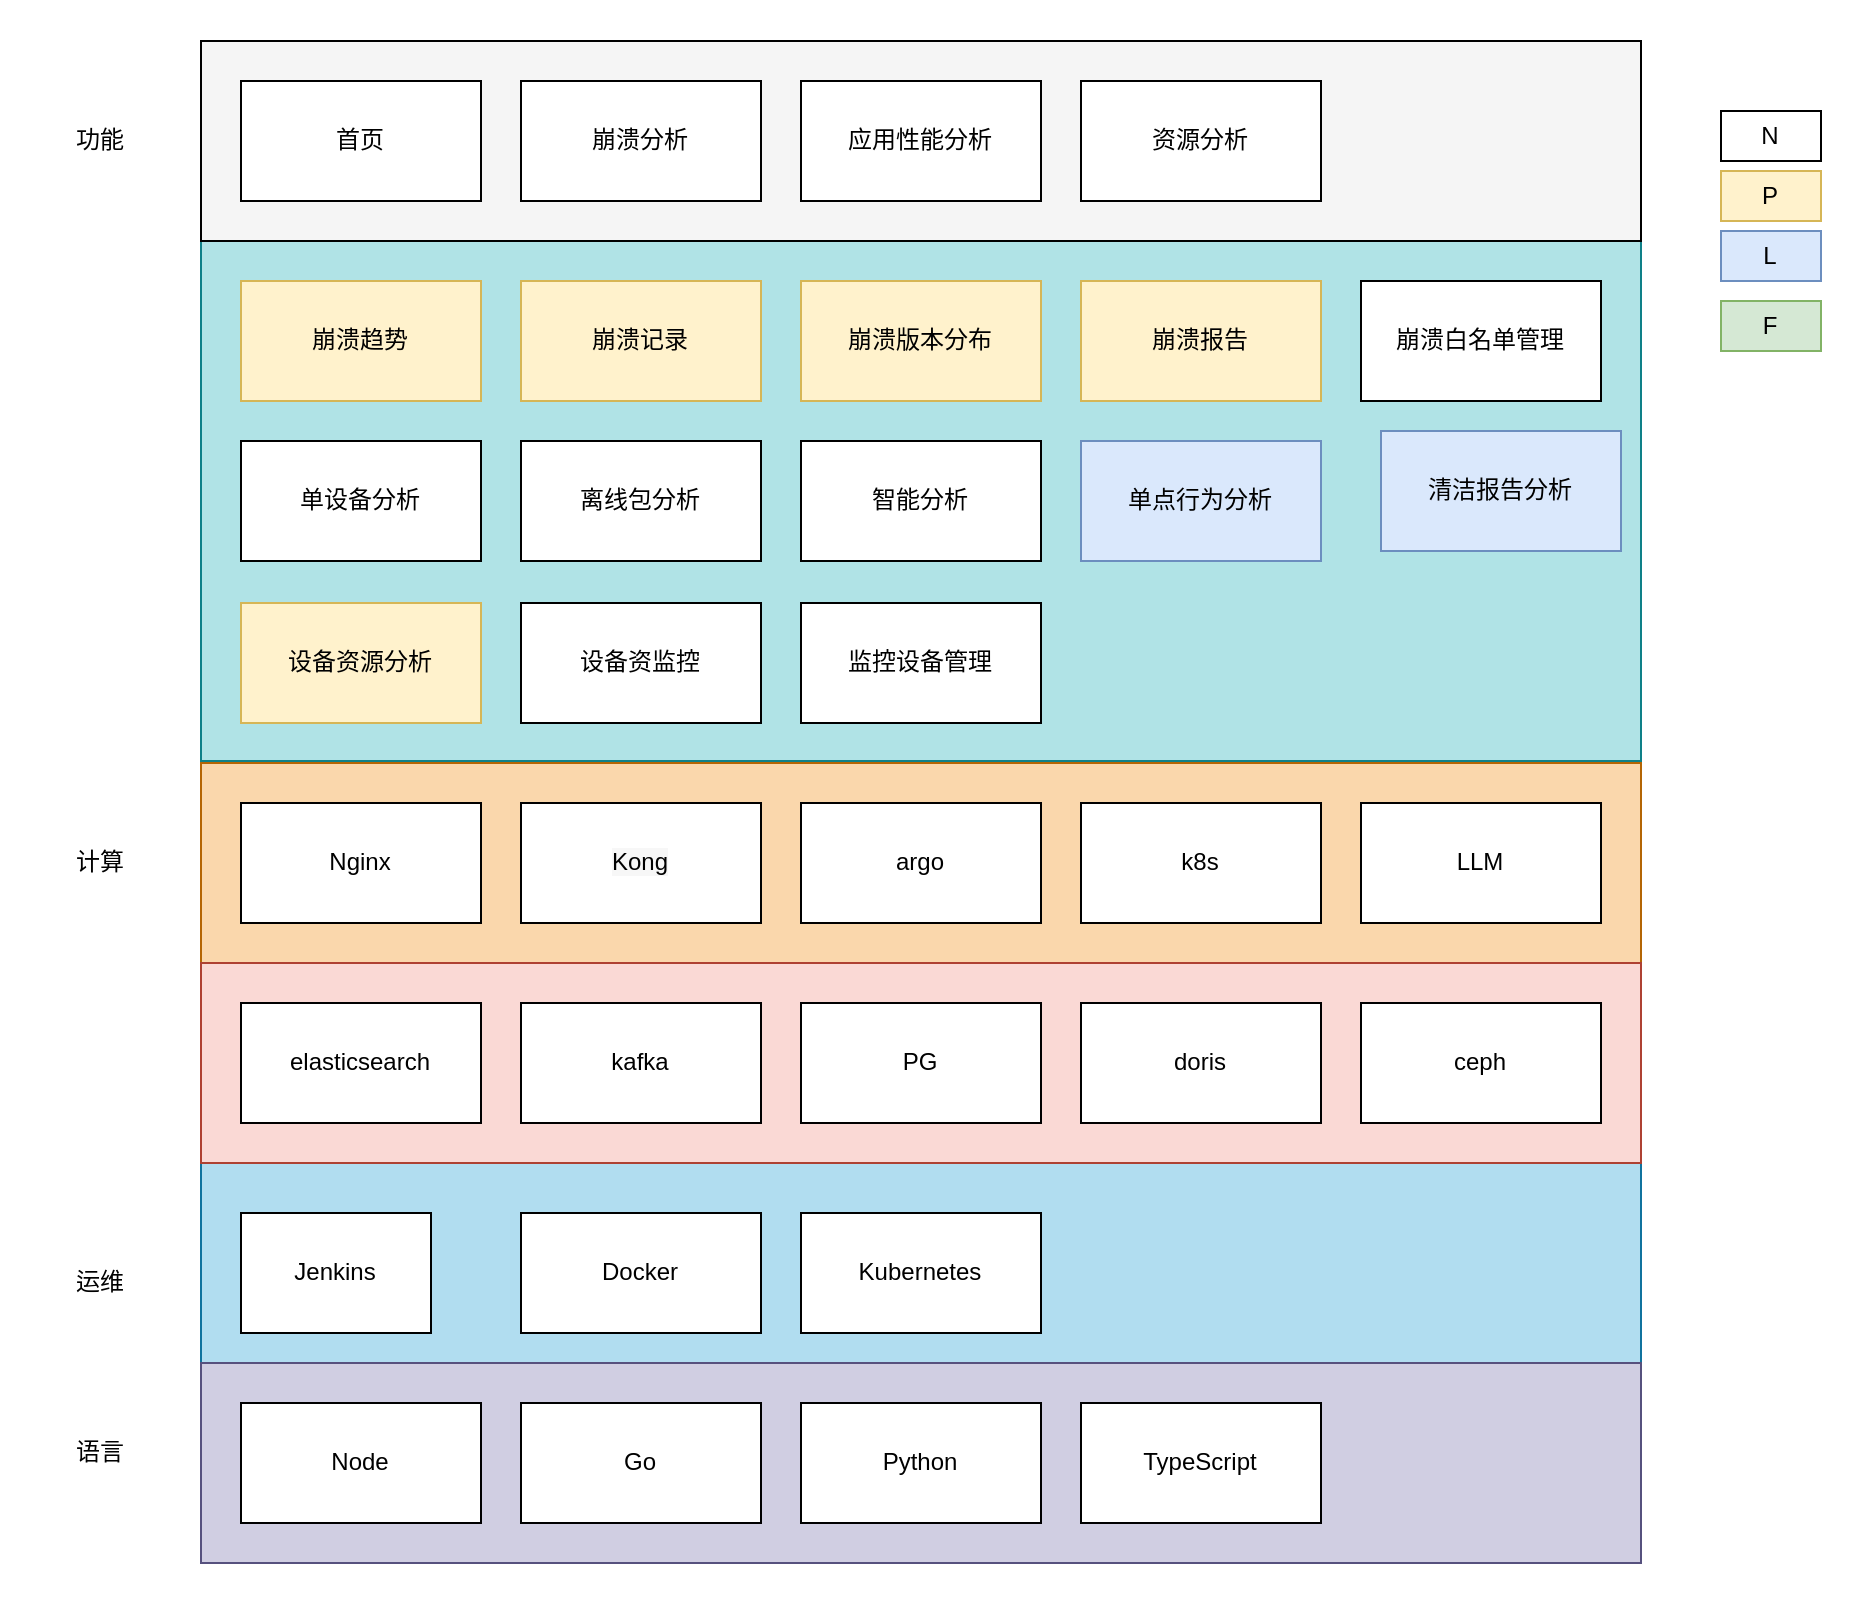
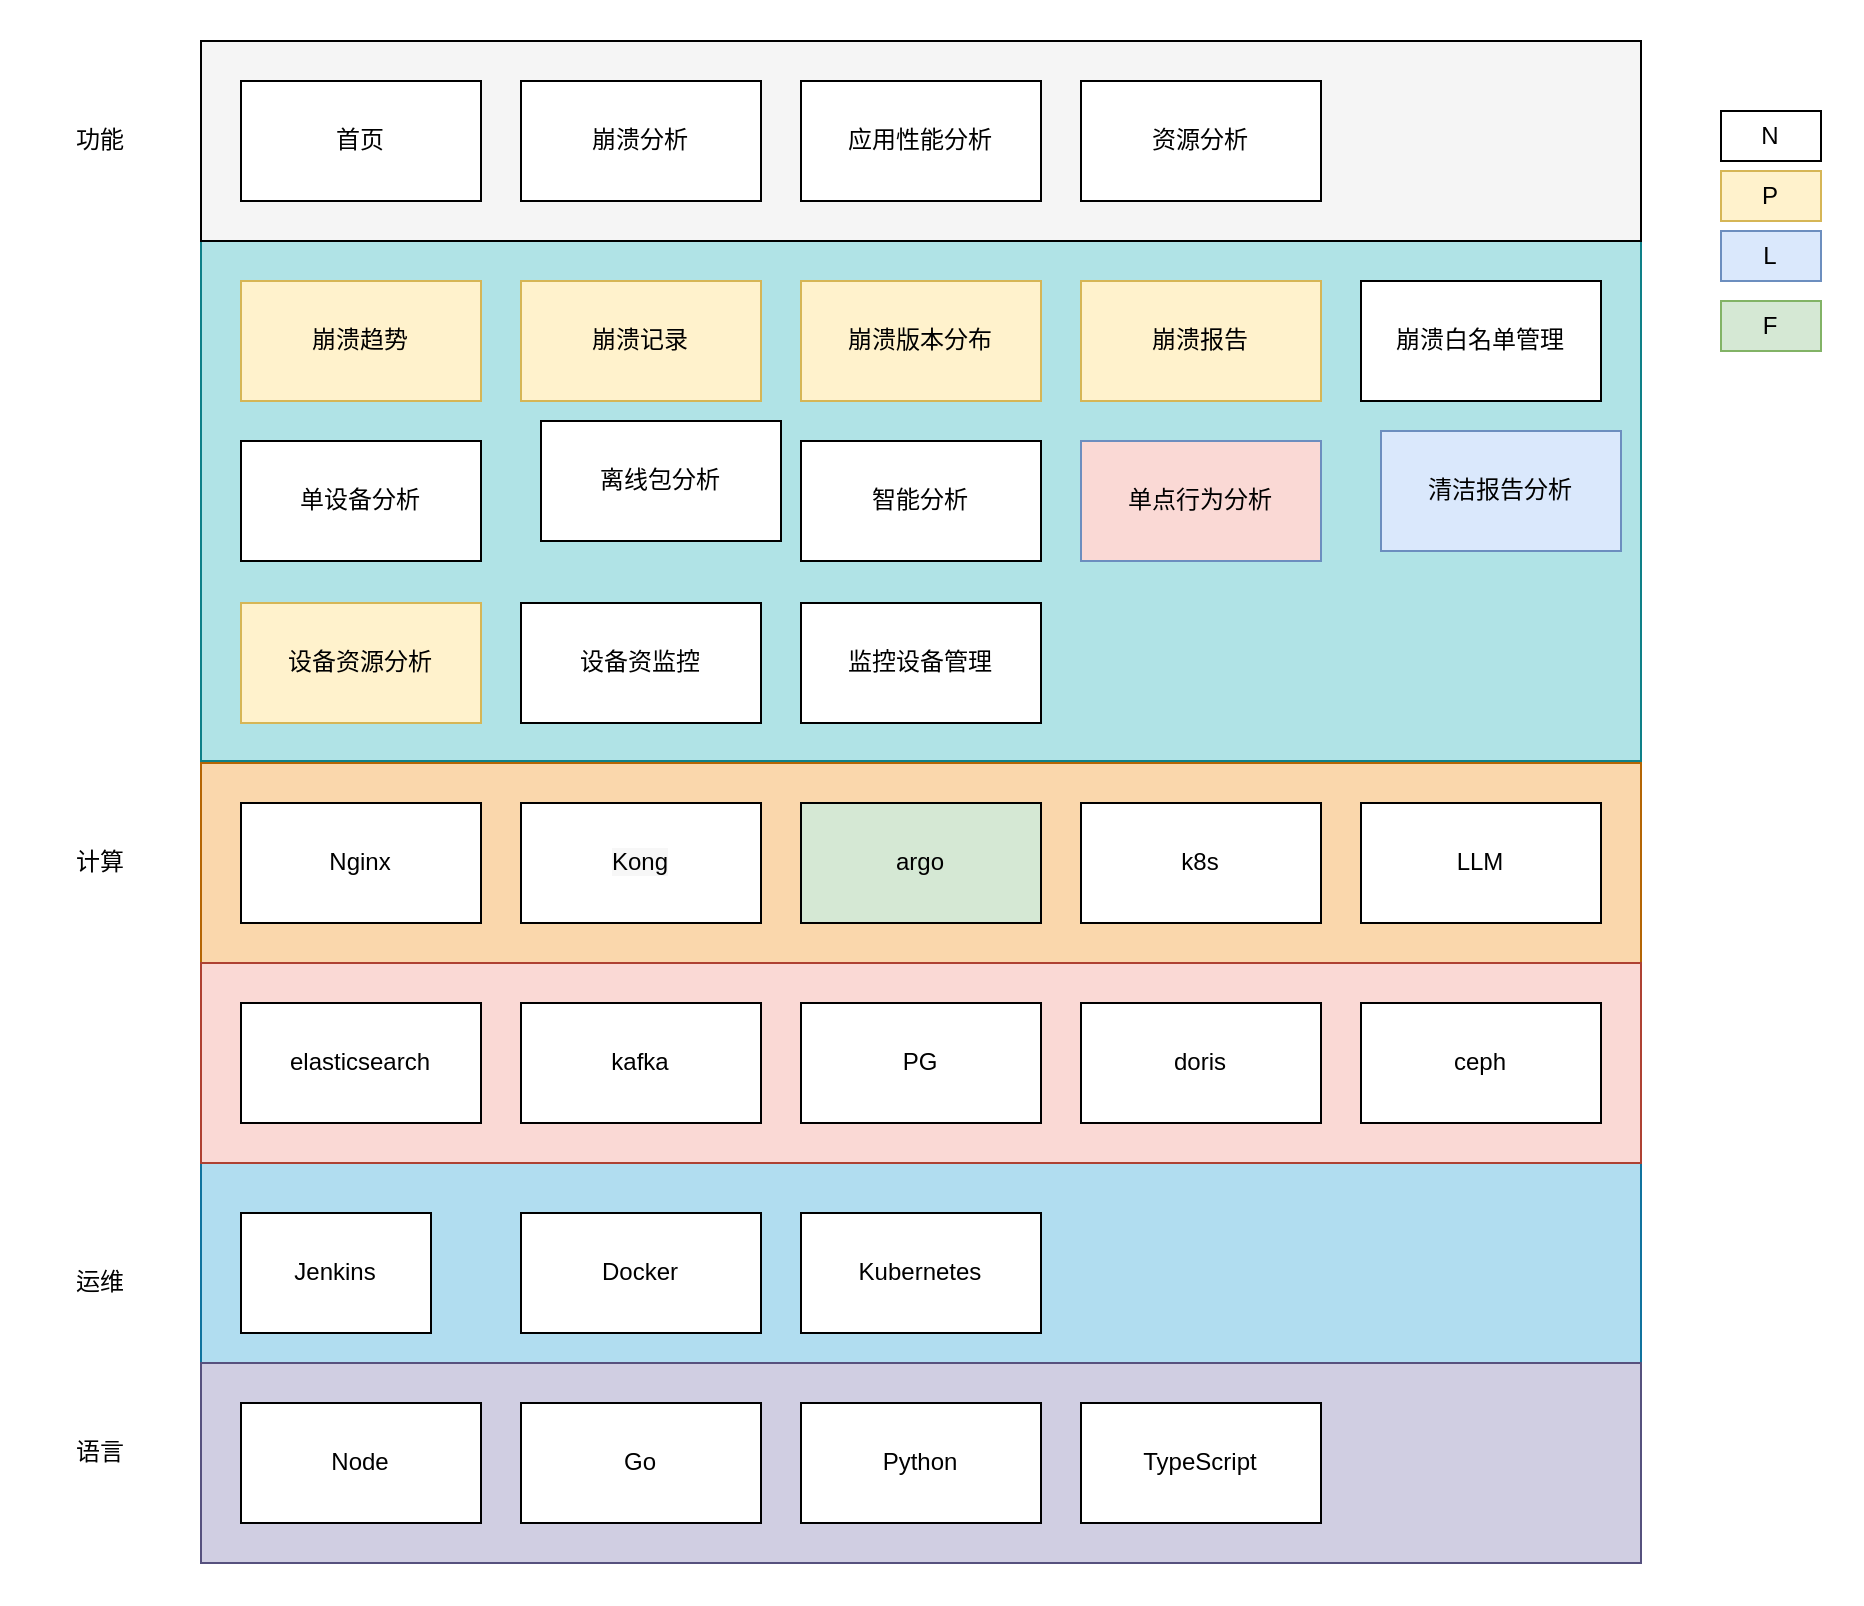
- <mxCell id="37" value="离线包分析" style="rounded=0;whiteSpace=wrap;html=1;" parent="1" vertex="1"><mxGeometry x="260" y="220" width="120" height="60" as="geometry" /></mxCell>
+ <mxCell id="37" value="离线包分析" style="rounded=0;whiteSpace=wrap;html=1;" parent="1" vertex="1"><mxGeometry x="270" y="210" width="120" height="60" as="geometry" /></mxCell>
- <mxCell id="39" value="单点行为分析" style="rounded=0;whiteSpace=wrap;html=1;fillColor=#dae8fc;strokeColor=#6c8ebf;" parent="1" vertex="1"><mxGeometry x="540" y="220" width="120" height="60" as="geometry" /></mxCell>
+ <mxCell id="39" value="单点行为分析" style="rounded=0;whiteSpace=wrap;html=1;fillColor=#fad9d5;strokeColor=#6c8ebf;" parent="1" vertex="1"><mxGeometry x="540" y="220" width="120" height="60" as="geometry" /></mxCell>
- <mxCell id="21" value="argo" style="rounded=0;whiteSpace=wrap;html=1;" parent="1" vertex="1"><mxGeometry x="400" y="401" width="120" height="60" as="geometry" /></mxCell>
+ <mxCell id="21" value="argo" style="rounded=0;whiteSpace=wrap;html=1;fillColor=#d5e8d4;" parent="1" vertex="1"><mxGeometry x="400" y="401" width="120" height="60" as="geometry" /></mxCell>
